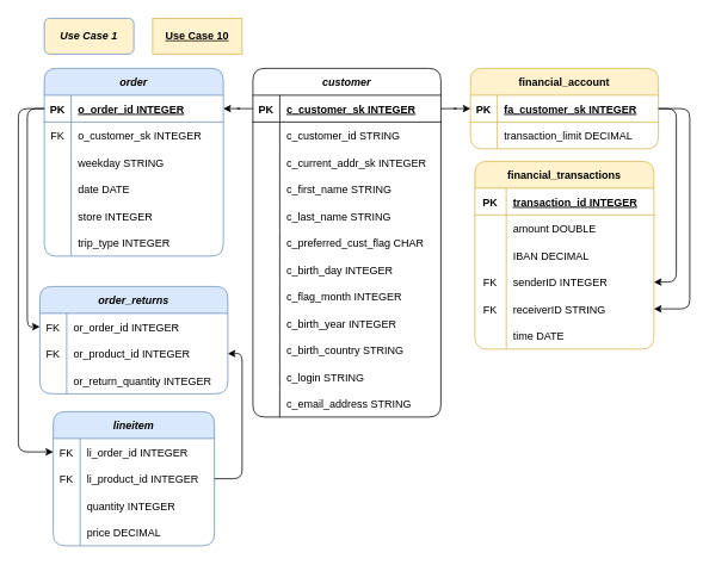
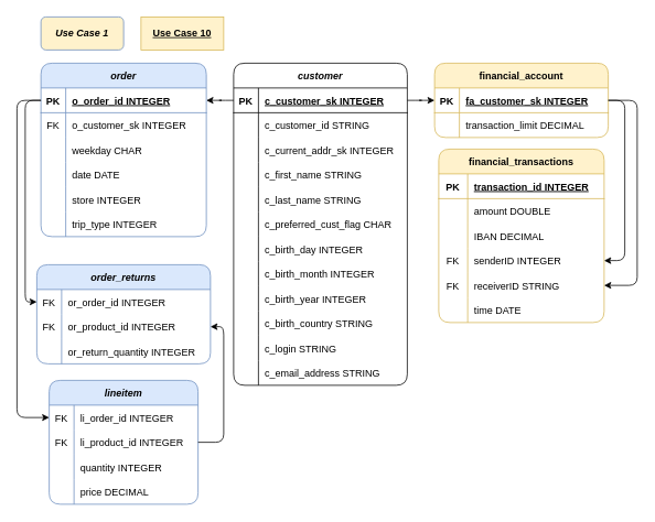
- <mxCell id="60" value="weekday STRING" style="shape=partialRectangle;overflow=hidden;connectable=0;fillColor=none;align=left;strokeColor=inherit;top=0;left=0;bottom=0;right=0;spacingLeft=6;rounded=1;" parent="58" vertex="1"><mxGeometry x="30" width="170" height="30" as="geometry"><mxRectangle width="170" height="30" as="alternateBounds" /></mxGeometry></mxCell>
+ <mxCell id="60" value="weekday CHAR" style="shape=partialRectangle;overflow=hidden;connectable=0;fillColor=none;align=left;strokeColor=inherit;top=0;left=0;bottom=0;right=0;spacingLeft=6;rounded=1;" parent="58" vertex="1"><mxGeometry x="30" width="170" height="30" as="geometry"><mxRectangle width="170" height="30" as="alternateBounds" /></mxGeometry></mxCell>
- <mxCell id="94" value="c_flag_month INTEGER" style="shape=partialRectangle;overflow=hidden;connectable=0;fillColor=none;align=left;strokeColor=inherit;top=0;left=0;bottom=0;right=0;spacingLeft=6;rounded=1;" parent="92" vertex="1"><mxGeometry x="30" width="180" height="30" as="geometry"><mxRectangle width="180" height="30" as="alternateBounds" /></mxGeometry></mxCell>
+ <mxCell id="94" value="c_birth_month INTEGER" style="shape=partialRectangle;overflow=hidden;connectable=0;fillColor=none;align=left;strokeColor=inherit;top=0;left=0;bottom=0;right=0;spacingLeft=6;rounded=1;" parent="92" vertex="1"><mxGeometry x="30" width="180" height="30" as="geometry"><mxRectangle width="180" height="30" as="alternateBounds" /></mxGeometry></mxCell>
